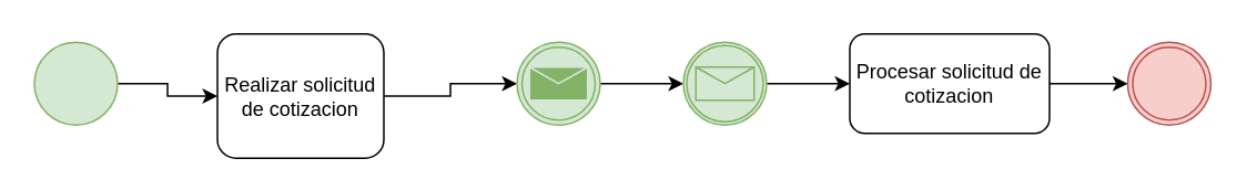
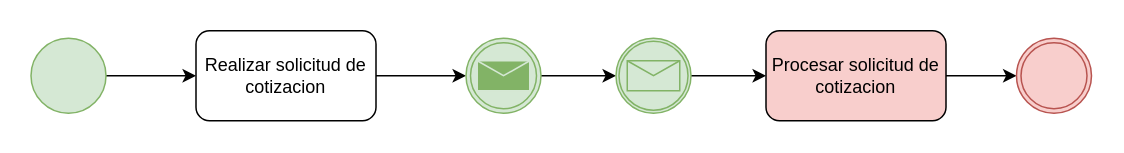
- <mxCell id="11" value="Procesar solicitud de cotizacion" style="rounded=1;whiteSpace=wrap;html=1;" vertex="1" parent="1"><mxGeometry x="510" y="20" width="120" height="60" as="geometry" /></mxCell>
+ <mxCell id="11" value="Procesar solicitud de cotizacion" style="rounded=1;whiteSpace=wrap;html=1;fillColor=#f8cecc;" vertex="1" parent="1"><mxGeometry x="510" y="20" width="120" height="60" as="geometry" /></mxCell>
- <mxCell id="5" value="Realizar solicitud de cotizacion" style="rounded=1;whiteSpace=wrap;html=1;" vertex="1" parent="1"><mxGeometry x="130" y="20" width="100" height="75" as="geometry" /></mxCell>
+ <mxCell id="5" value="Realizar solicitud de cotizacion" style="rounded=1;whiteSpace=wrap;html=1;" vertex="1" parent="1"><mxGeometry x="130" y="20" width="120" height="60" as="geometry" /></mxCell>
